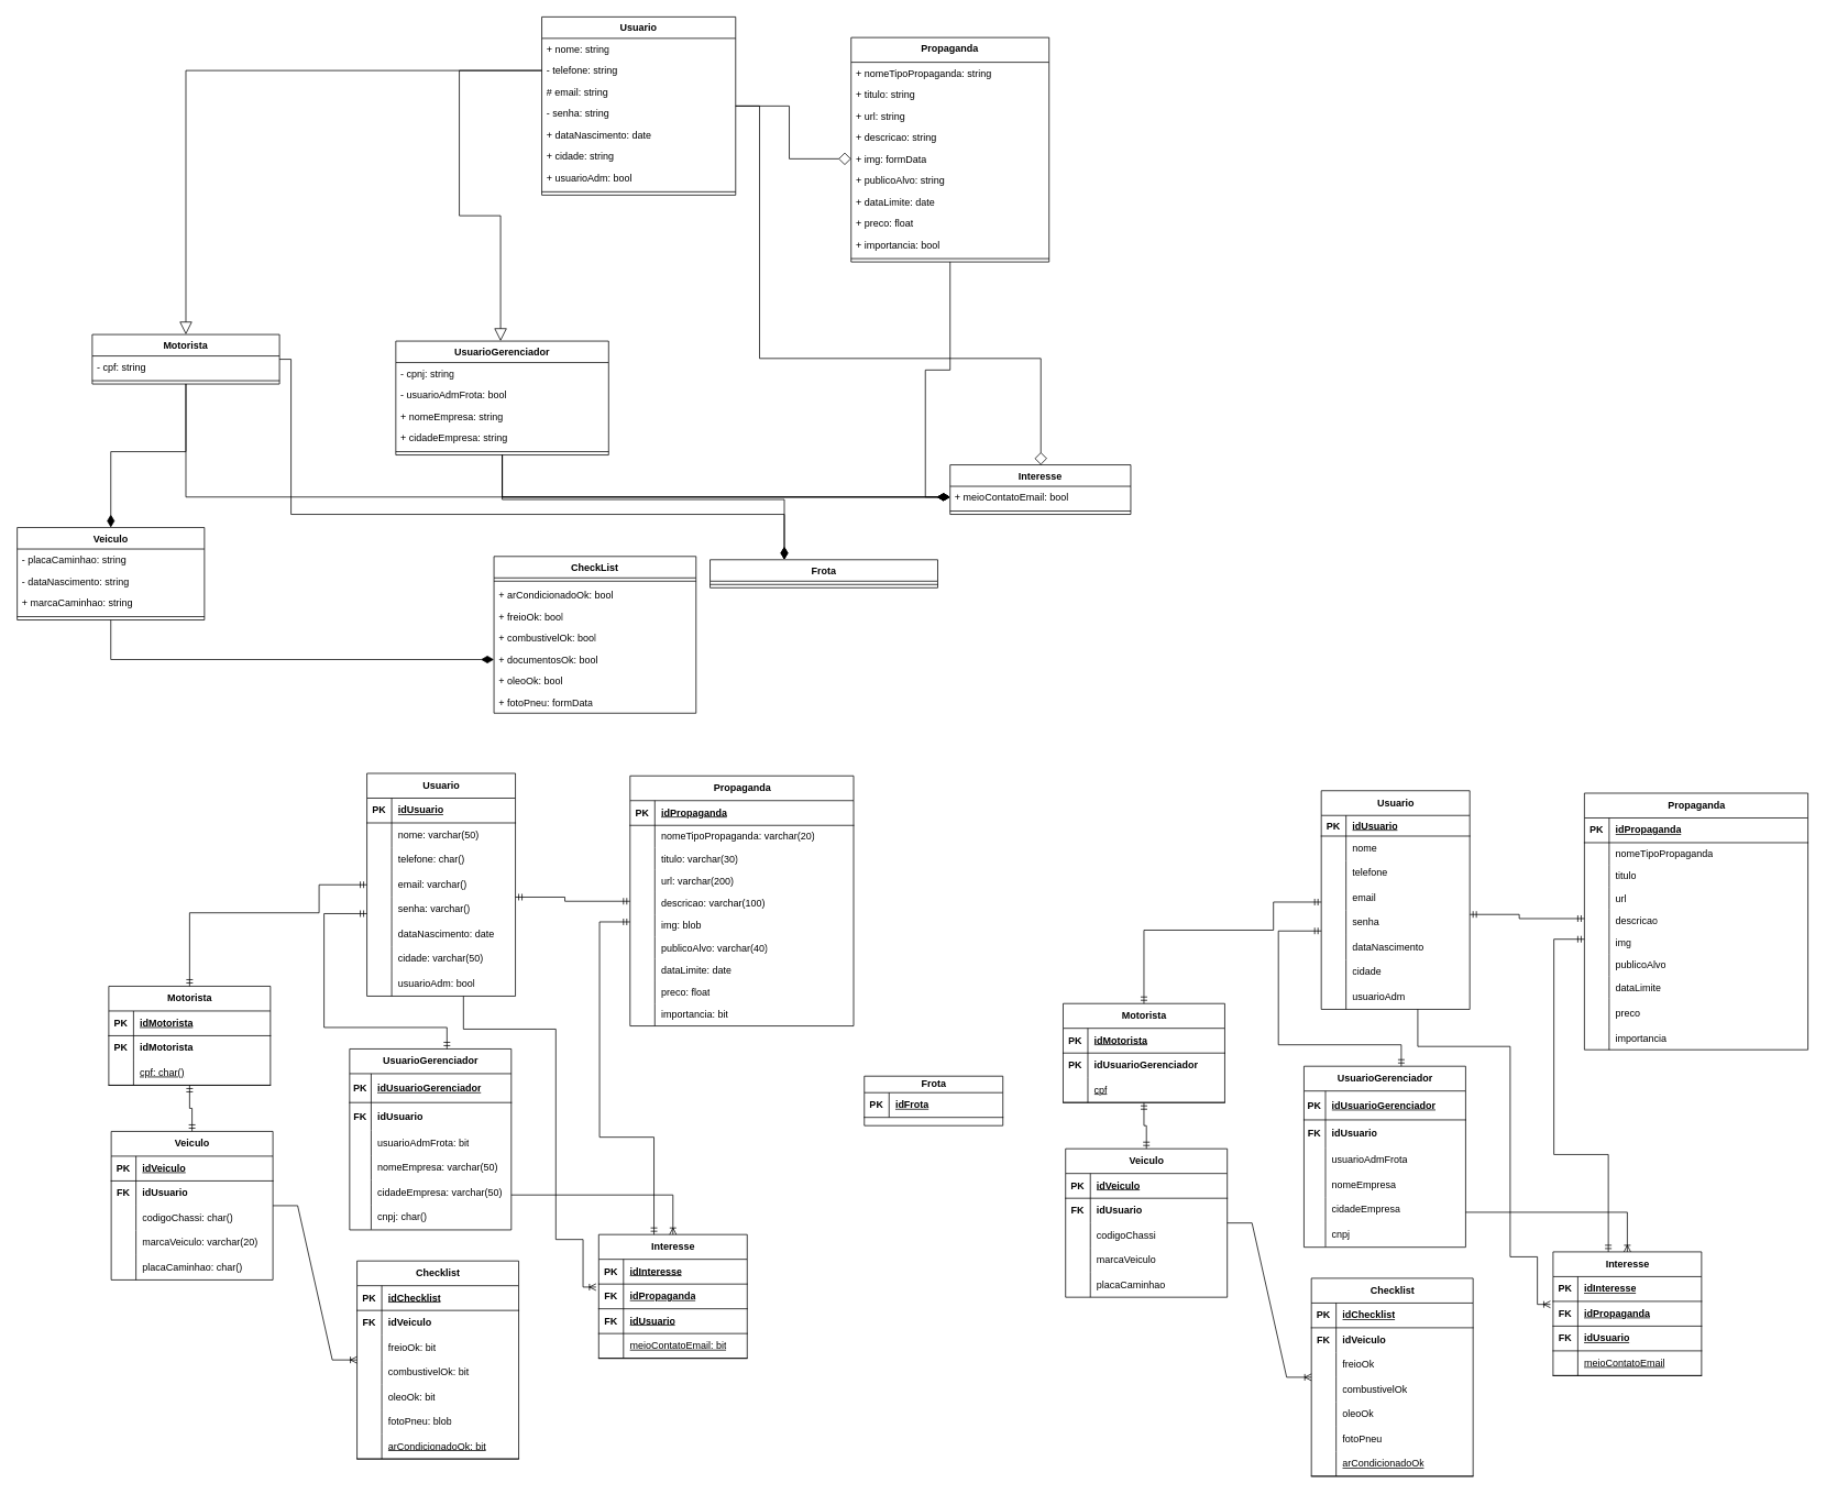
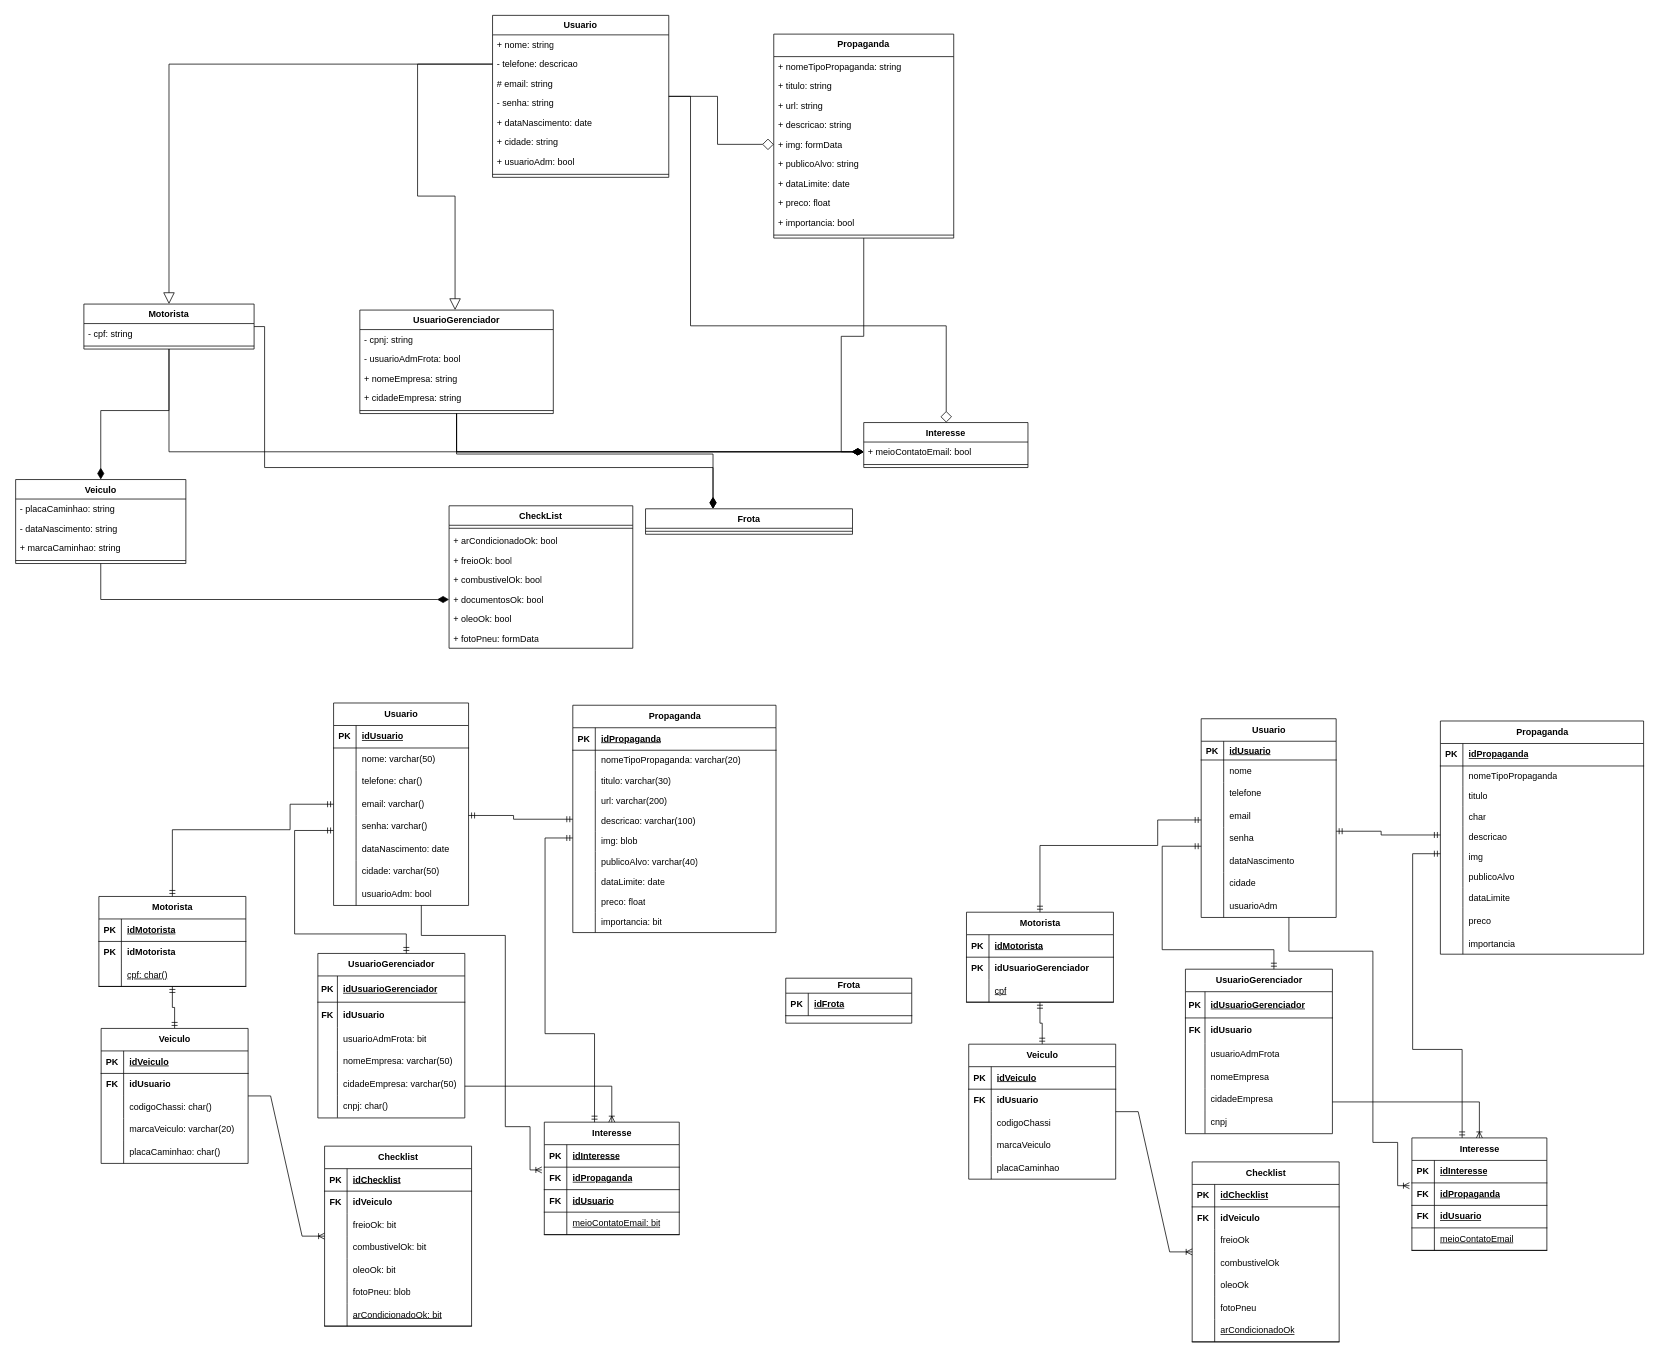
- <mxCell id="4" value="- telefone: string" style="text;strokeColor=none;fillColor=none;align=left;verticalAlign=top;spacingLeft=4;spacingRight=4;overflow=hidden;rotatable=0;points=[[0,0.5],[1,0.5]];portConstraint=eastwest;whiteSpace=wrap;html=1;" vertex="1" parent="2"><mxGeometry y="52" width="235" height="26" as="geometry" /></mxCell>
+ <mxCell id="4" value="- telefone: descricao" style="text;strokeColor=none;fillColor=none;align=left;verticalAlign=top;spacingLeft=4;spacingRight=4;overflow=hidden;rotatable=0;points=[[0,0.5],[1,0.5]];portConstraint=eastwest;whiteSpace=wrap;html=1;" vertex="1" parent="2"><mxGeometry y="52" width="235" height="26" as="geometry" /></mxCell>
- <mxCell id="225" value="url" style="shape=partialRectangle;connectable=0;fillColor=none;top=0;left=0;bottom=0;right=0;align=left;spacingLeft=6;overflow=hidden;whiteSpace=wrap;html=1;" vertex="1" parent="223"><mxGeometry x="30" width="241" height="27" as="geometry"><mxRectangle width="241" height="27" as="alternateBounds" /></mxGeometry></mxCell>
+ <mxCell id="225" value="char" style="shape=partialRectangle;connectable=0;fillColor=none;top=0;left=0;bottom=0;right=0;align=left;spacingLeft=6;overflow=hidden;whiteSpace=wrap;html=1;" vertex="1" parent="223"><mxGeometry x="30" width="241" height="27" as="geometry"><mxRectangle width="241" height="27" as="alternateBounds" /></mxGeometry></mxCell>
